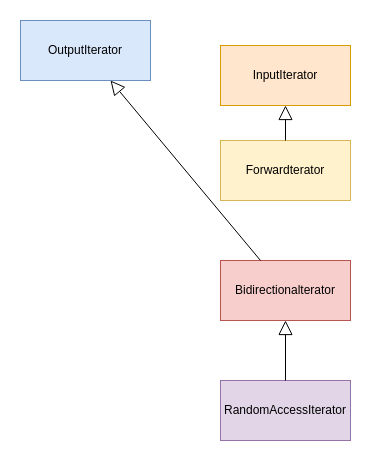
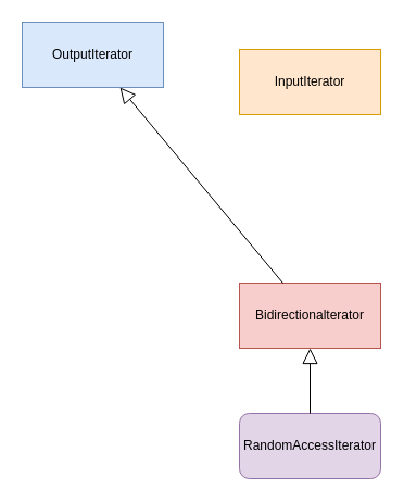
- <mxCell id="7" value="" style="endArrow=block;endFill=0;endSize=12;html=1;rounded=0;entryX=0.5;entryY=1;entryDx=0;entryDy=0;" edge="1" parent="1" source="4" target="3"><mxGeometry width="160" relative="1" as="geometry"><mxPoint x="240" y="260" as="sourcePoint" /><mxPoint x="400" y="260" as="targetPoint" /></mxGeometry></mxCell>
- <mxCell id="4" value="Forwardterator" style="rounded=0;whiteSpace=wrap;html=1;fillColor=#fff2cc;strokeColor=#d6b656;" vertex="1" parent="1"><mxGeometry x="220" y="140" width="130" height="60" as="geometry" /></mxCell>
- <mxCell id="6" value="RandomAccessIterator" style="rounded=0;whiteSpace=wrap;html=1;fillColor=#e1d5e7;strokeColor=#9673a6;" vertex="1" parent="1"><mxGeometry x="220" y="380" width="130" height="60" as="geometry" /></mxCell>
+ <mxCell id="6" value="RandomAccessIterator" style="whiteSpace=wrap;html=1;fillColor=#e1d5e7;strokeColor=#9673a6;rounded=1;" vertex="1" parent="1"><mxGeometry x="220" y="380" width="130" height="60" as="geometry" /></mxCell>
